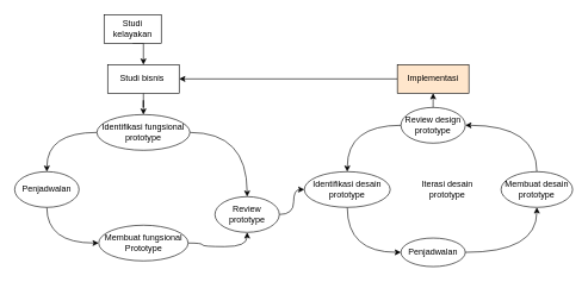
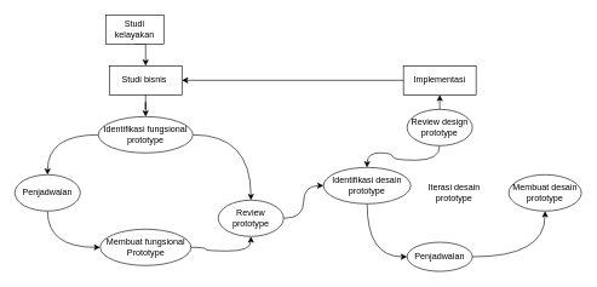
- <mxCell id="24" value="Implementasi" style="rounded=0;whiteSpace=wrap;html=1;fillColor=#ffe6cc;" vertex="1" parent="1"><mxGeometry x="555" y="90" width="100" height="40" as="geometry" /></mxCell>
+ <mxCell id="24" value="Implementasi" style="rounded=0;whiteSpace=wrap;html=1;" vertex="1" parent="1"><mxGeometry x="555" y="90" width="100" height="40" as="geometry" /></mxCell>
- <mxCell id="19" style="edgeStyle=orthogonalEdgeStyle;curved=1;rounded=0;orthogonalLoop=1;jettySize=auto;html=1;entryX=1;entryY=0.5;entryDx=0;entryDy=0;exitX=0.5;exitY=0;exitDx=0;exitDy=0;" edge="1" parent="1" source="20" target="18"><mxGeometry relative="1" as="geometry" /></mxCell>
- <mxCell id="16" value="Identifikasi desain prototype" style="ellipse;whiteSpace=wrap;html=1;" vertex="1" parent="1"><mxGeometry x="425" y="240" width="120" height="50" as="geometry" /></mxCell>
+ <mxCell id="16" value="Identifikasi desain prototype" style="ellipse;whiteSpace=wrap;html=1;" vertex="1" parent="1"><mxGeometry x="445" y="230" width="120" height="50" as="geometry" /></mxCell>
